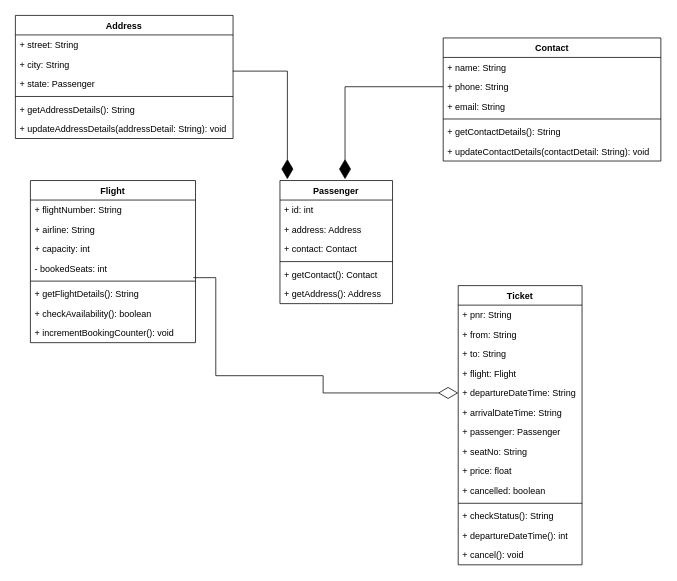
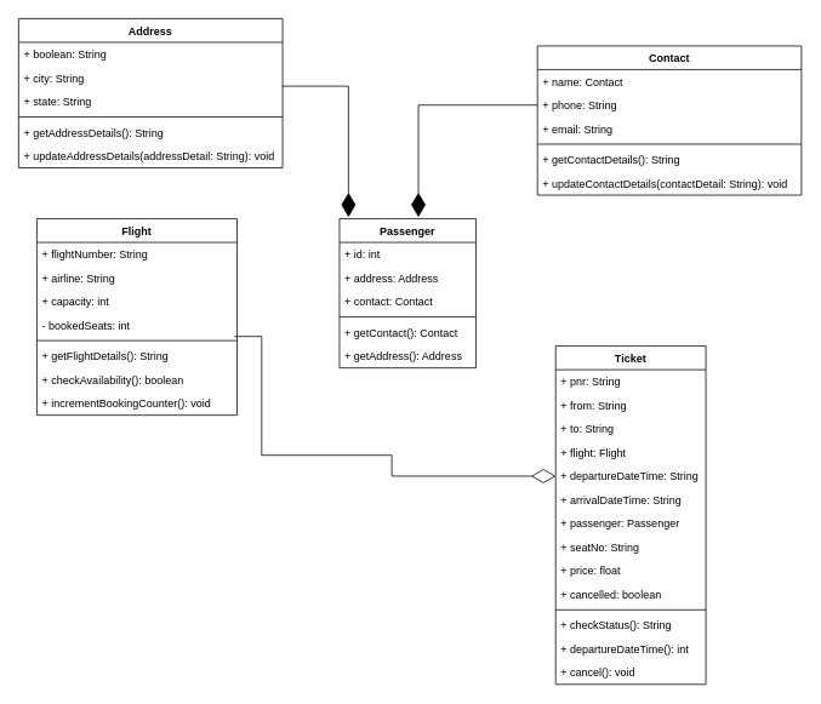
- <mxCell id="3" value="+ street: String" style="text;strokeColor=none;fillColor=none;align=left;verticalAlign=top;spacingLeft=4;spacingRight=4;overflow=hidden;rotatable=0;points=[[0,0.5],[1,0.5]];portConstraint=eastwest;" vertex="1" parent="2"><mxGeometry y="26" width="290" height="26" as="geometry" /></mxCell>
+ <mxCell id="3" value="+ boolean: String" style="text;strokeColor=none;fillColor=none;align=left;verticalAlign=top;spacingLeft=4;spacingRight=4;overflow=hidden;rotatable=0;points=[[0,0.5],[1,0.5]];portConstraint=eastwest;" vertex="1" parent="2"><mxGeometry y="26" width="290" height="26" as="geometry" /></mxCell>
- <mxCell id="17" value="+ name: String" style="text;strokeColor=none;fillColor=none;align=left;verticalAlign=top;spacingLeft=4;spacingRight=4;overflow=hidden;rotatable=0;points=[[0,0.5],[1,0.5]];portConstraint=eastwest;" vertex="1" parent="16"><mxGeometry y="26" width="290" height="26" as="geometry" /></mxCell>
+ <mxCell id="17" value="+ name: Contact" style="text;strokeColor=none;fillColor=none;align=left;verticalAlign=top;spacingLeft=4;spacingRight=4;overflow=hidden;rotatable=0;points=[[0,0.5],[1,0.5]];portConstraint=eastwest;" vertex="1" parent="16"><mxGeometry y="26" width="290" height="26" as="geometry" /></mxCell>
- <mxCell id="5" value="+ state: Passenger" style="text;strokeColor=none;fillColor=none;align=left;verticalAlign=top;spacingLeft=4;spacingRight=4;overflow=hidden;rotatable=0;points=[[0,0.5],[1,0.5]];portConstraint=eastwest;" vertex="1" parent="2"><mxGeometry y="78" width="290" height="26" as="geometry" /></mxCell>
+ <mxCell id="5" value="+ state: String" style="text;strokeColor=none;fillColor=none;align=left;verticalAlign=top;spacingLeft=4;spacingRight=4;overflow=hidden;rotatable=0;points=[[0,0.5],[1,0.5]];portConstraint=eastwest;" vertex="1" parent="2"><mxGeometry y="78" width="290" height="26" as="geometry" /></mxCell>
